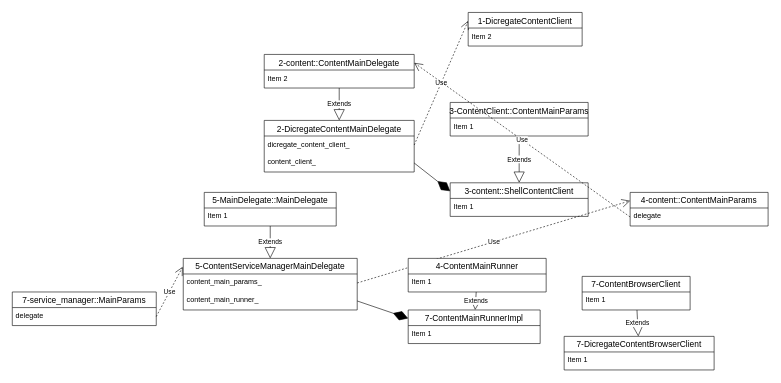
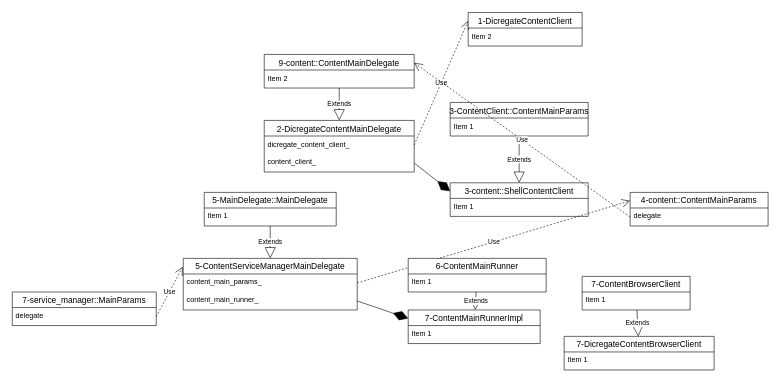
- <mxCell id="6" value="2-content::ContentMainDelegate" style="swimlane;fontStyle=0;childLayout=stackLayout;horizontal=1;startSize=26;horizontalStack=0;resizeParent=1;resizeParentMax=0;resizeLast=0;collapsible=1;marginBottom=0;align=center;fontSize=14;" parent="1" vertex="1"><mxGeometry x="440" y="90" width="250" height="56" as="geometry" /></mxCell>
+ <mxCell id="6" value="9-content::ContentMainDelegate" style="swimlane;fontStyle=0;childLayout=stackLayout;horizontal=1;startSize=26;horizontalStack=0;resizeParent=1;resizeParentMax=0;resizeLast=0;collapsible=1;marginBottom=0;align=center;fontSize=14;" parent="1" vertex="1"><mxGeometry x="440" y="90" width="250" height="56" as="geometry" /></mxCell>
- <mxCell id="30" value="4-ContentMainRunner" style="swimlane;fontStyle=0;childLayout=stackLayout;horizontal=1;startSize=26;horizontalStack=0;resizeParent=1;resizeParentMax=0;resizeLast=0;collapsible=1;marginBottom=0;align=center;fontSize=14;" vertex="1" parent="1"><mxGeometry x="680" y="430" width="230" height="56" as="geometry" /></mxCell>
+ <mxCell id="30" value="6-ContentMainRunner" style="swimlane;fontStyle=0;childLayout=stackLayout;horizontal=1;startSize=26;horizontalStack=0;resizeParent=1;resizeParentMax=0;resizeLast=0;collapsible=1;marginBottom=0;align=center;fontSize=14;" vertex="1" parent="1"><mxGeometry x="680" y="430" width="230" height="56" as="geometry" /></mxCell>
